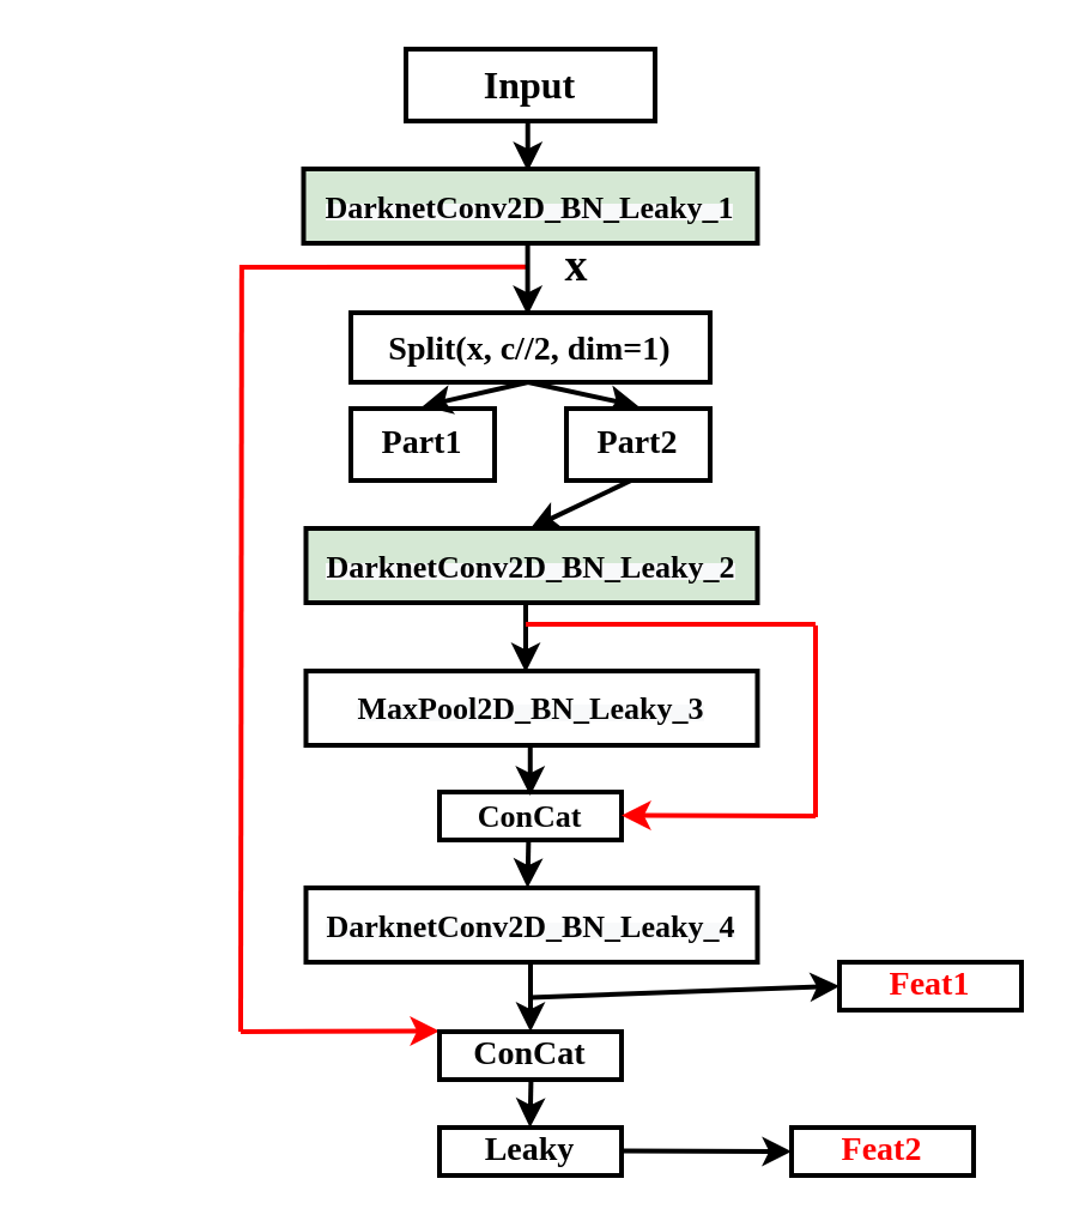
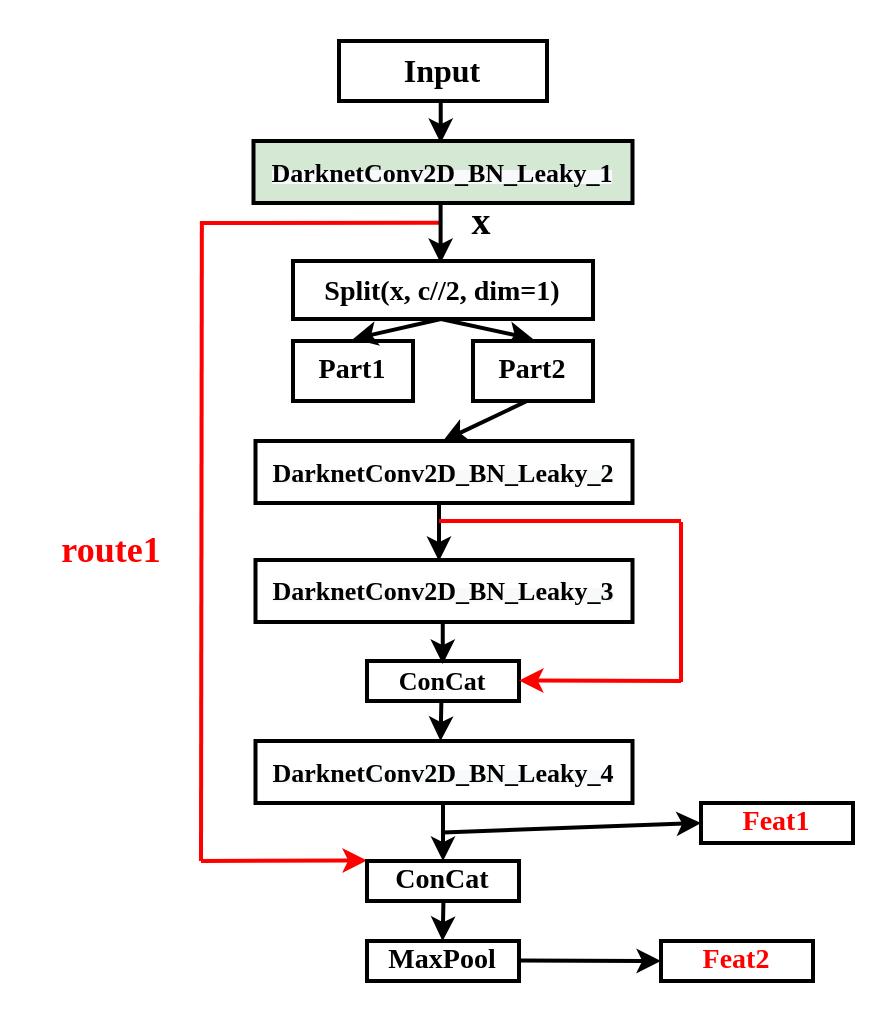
- <mxCell id="29" value="&lt;span style=&quot;color: rgb(0 , 0 , 0) ; font-style: normal ; letter-spacing: normal ; text-align: center ; text-indent: 0px ; text-transform: none ; word-spacing: 0px ; background-color: rgb(248 , 249 , 250) ; display: inline ; float: none&quot;&gt;&lt;font face=&quot;Times New Roman&quot; size=&quot;1&quot;&gt;&lt;span style=&quot;font-size: 13px&quot;&gt;DarknetConv2D_BN_Leaky_2&lt;/span&gt;&lt;/font&gt;&lt;/span&gt;" style="rounded=0;whiteSpace=wrap;html=1;strokeWidth=2;fontSize=7;fontStyle=1;fillColor=#d5e8d4;" parent="1" vertex="1"><mxGeometry x="127.25" y="220" width="188.5" height="31" as="geometry" /></mxCell>
+ <mxCell id="29" value="&lt;span style=&quot;color: rgb(0 , 0 , 0) ; font-style: normal ; letter-spacing: normal ; text-align: center ; text-indent: 0px ; text-transform: none ; word-spacing: 0px ; background-color: rgb(248 , 249 , 250) ; display: inline ; float: none&quot;&gt;&lt;font face=&quot;Times New Roman&quot; size=&quot;1&quot;&gt;&lt;span style=&quot;font-size: 13px&quot;&gt;DarknetConv2D_BN_Leaky_2&lt;/span&gt;&lt;/font&gt;&lt;/span&gt;" style="rounded=0;whiteSpace=wrap;html=1;strokeWidth=2;fontSize=7;fontStyle=1" parent="1" vertex="1"><mxGeometry x="127.25" y="220" width="188.5" height="31" as="geometry" /></mxCell>
+ <mxCell id="14" value="&lt;font face=&quot;Times New Roman&quot; style=&quot;font-size: 18px&quot; color=&quot;#ff0000&quot;&gt;route1&lt;/font&gt;" style="text;html=1;resizable=0;autosize=1;align=center;verticalAlign=middle;points=[];fillColor=none;strokeColor=none;rounded=0;strokeWidth=2;fontStyle=1" parent="1" vertex="1"><mxGeometry x="20" y="265" width="70" height="20" as="geometry" /></mxCell>
- <mxCell id="30" value="&lt;span style=&quot;color: rgb(0 , 0 , 0) ; font-style: normal ; letter-spacing: normal ; text-align: center ; text-indent: 0px ; text-transform: none ; word-spacing: 0px ; background-color: rgb(248 , 249 , 250) ; display: inline ; float: none&quot;&gt;&lt;font face=&quot;Times New Roman&quot; size=&quot;1&quot;&gt;&lt;span style=&quot;font-size: 13px&quot;&gt;MaxPool2D_BN_Leaky_3&lt;/span&gt;&lt;/font&gt;&lt;/span&gt;" style="rounded=0;whiteSpace=wrap;html=1;strokeWidth=2;fontSize=7;fontStyle=1" parent="1" vertex="1"><mxGeometry x="127.25" y="279.5" width="188.5" height="31" as="geometry" /></mxCell>
+ <mxCell id="30" value="&lt;span style=&quot;color: rgb(0 , 0 , 0) ; font-style: normal ; letter-spacing: normal ; text-align: center ; text-indent: 0px ; text-transform: none ; word-spacing: 0px ; background-color: rgb(248 , 249 , 250) ; display: inline ; float: none&quot;&gt;&lt;font face=&quot;Times New Roman&quot; size=&quot;1&quot;&gt;&lt;span style=&quot;font-size: 13px&quot;&gt;DarknetConv2D_BN_Leaky_3&lt;/span&gt;&lt;/font&gt;&lt;/span&gt;" style="rounded=0;whiteSpace=wrap;html=1;strokeWidth=2;fontSize=7;fontStyle=1" parent="1" vertex="1"><mxGeometry x="127.25" y="279.5" width="188.5" height="31" as="geometry" /></mxCell>
- <mxCell id="23" value="&lt;font style=&quot;font-size: 14px&quot; face=&quot;Times New Roman&quot;&gt;&lt;span&gt;Leaky&lt;/span&gt;&lt;/font&gt;" style="rounded=0;whiteSpace=wrap;html=1;strokeWidth=2;fontStyle=1" parent="1" vertex="1"><mxGeometry x="183" y="470" width="76" height="20" as="geometry" /></mxCell>
+ <mxCell id="23" value="&lt;font style=&quot;font-size: 14px&quot; face=&quot;Times New Roman&quot;&gt;&lt;span&gt;MaxPool&lt;/span&gt;&lt;/font&gt;" style="rounded=0;whiteSpace=wrap;html=1;strokeWidth=2;fontStyle=1" parent="1" vertex="1"><mxGeometry x="183" y="470" width="76" height="20" as="geometry" /></mxCell>
